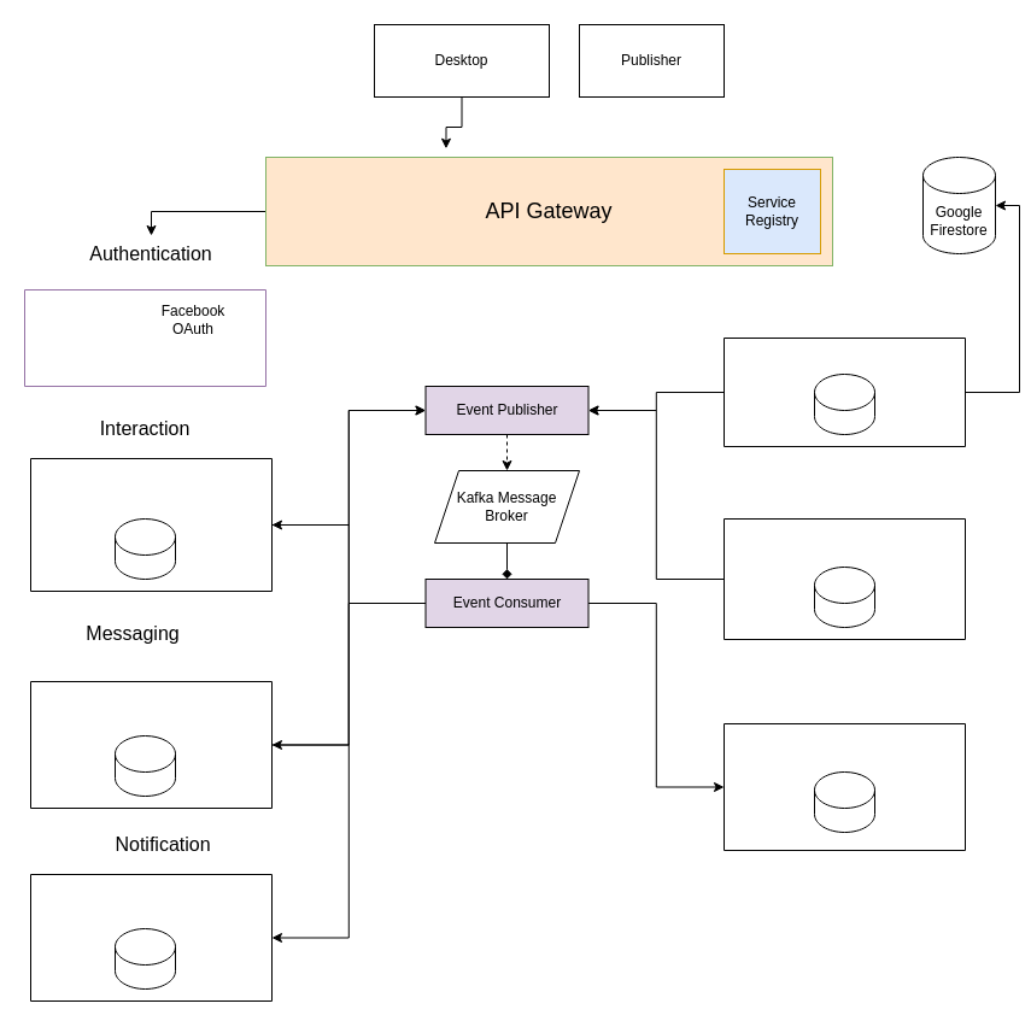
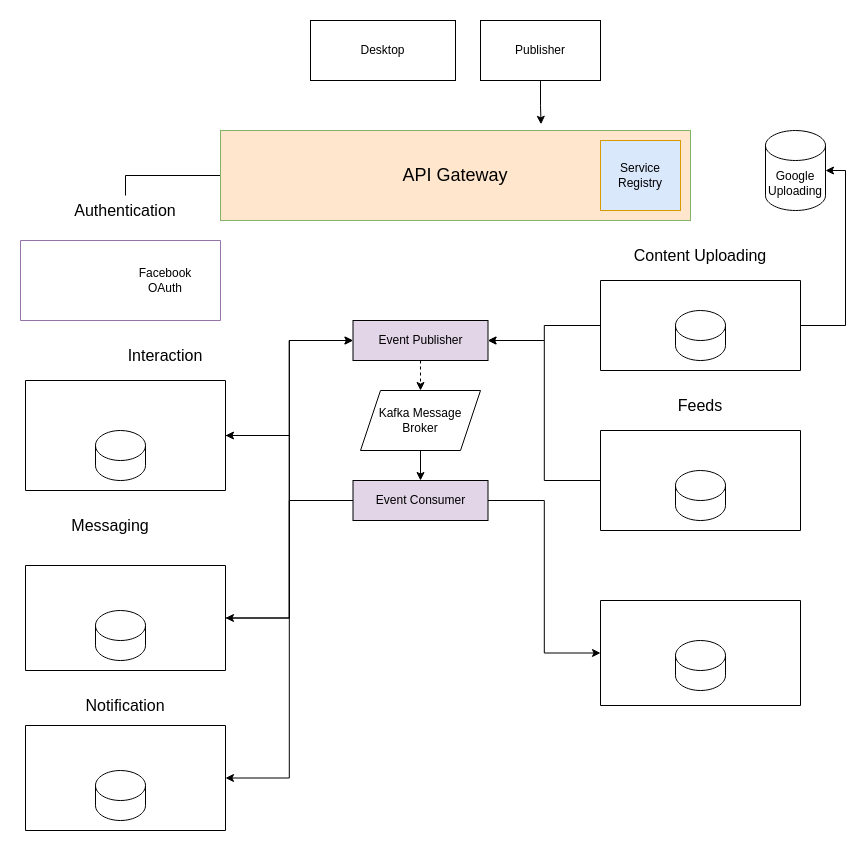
+ <mxCell id="7" style="edgeStyle=orthogonalEdgeStyle;rounded=0;orthogonalLoop=1;jettySize=auto;html=1;exitX=0.5;exitY=1;exitDx=0;exitDy=0;entryX=0.682;entryY=-0.069;entryDx=0;entryDy=0;entryPerimeter=0;" edge="1" parent="1" source="5" target="3"><mxGeometry relative="1" as="geometry" /></mxCell>
- <mxCell id="6" style="edgeStyle=orthogonalEdgeStyle;rounded=0;orthogonalLoop=1;jettySize=auto;html=1;exitX=0.5;exitY=1;exitDx=0;exitDy=0;entryX=0.318;entryY=-0.08;entryDx=0;entryDy=0;entryPerimeter=0;" edge="1" parent="1" source="4" target="3"><mxGeometry relative="1" as="geometry" /></mxCell>
- <mxCell id="42" value="Google Firestore" style="shape=cylinder3;whiteSpace=wrap;html=1;boundedLbl=1;backgroundOutline=1;size=15;" vertex="1" parent="1"><mxGeometry x="765" y="130" width="60" height="80" as="geometry" /></mxCell>
+ <mxCell id="42" value="Google Uploading" style="shape=cylinder3;whiteSpace=wrap;html=1;boundedLbl=1;backgroundOutline=1;size=15;" vertex="1" parent="1"><mxGeometry x="765" y="130" width="60" height="80" as="geometry" /></mxCell>
- <mxCell id="2" style="edgeStyle=orthogonalEdgeStyle;rounded=0;orthogonalLoop=1;jettySize=auto;html=1;exitX=0;exitY=0.5;exitDx=0;exitDy=0;entryX=0.5;entryY=0;entryDx=0;entryDy=0;" edge="1" parent="1" source="3" target="32"><mxGeometry relative="1" as="geometry" /></mxCell>
+ <mxCell id="2" style="edgeStyle=orthogonalEdgeStyle;rounded=0;orthogonalLoop=1;jettySize=auto;html=1;exitX=0;exitY=0.5;exitDx=0;exitDy=0;entryX=0.5;entryY=0;entryDx=0;entryDy=0;endArrow=none;" edge="1" parent="1" source="3" target="32"><mxGeometry relative="1" as="geometry" /></mxCell>
+ <mxCell id="11" value="&lt;font style=&quot;font-size: 16px;&quot;&gt;Content Uploading&lt;/font&gt;" style="text;html=1;strokeColor=none;fillColor=none;align=center;verticalAlign=middle;whiteSpace=wrap;rounded=0;" vertex="1" parent="1"><mxGeometry x="625" y="240" width="150" height="30" as="geometry" /></mxCell>
- <mxCell id="31" value="Facebook OAuth" style="text;html=1;strokeColor=none;fillColor=none;align=center;verticalAlign=middle;whiteSpace=wrap;rounded=0;" vertex="1" parent="30"><mxGeometry x="95" y="10" width="90" height="30" as="geometry" /></mxCell>
+ <mxCell id="31" value="Facebook OAuth" style="text;html=1;strokeColor=none;fillColor=none;align=center;verticalAlign=middle;whiteSpace=wrap;rounded=0;" vertex="1" parent="30"><mxGeometry x="100" y="25" width="90" height="30" as="geometry" /></mxCell>
- <mxCell id="16" value="&lt;font style=&quot;font-size: 16px;&quot;&gt;Interaction&lt;/font&gt;" style="text;html=1;strokeColor=none;fillColor=none;align=center;verticalAlign=middle;whiteSpace=wrap;rounded=0;" vertex="1" parent="1"><mxGeometry x="45" y="340" width="150" height="30" as="geometry" /></mxCell>
+ <mxCell id="16" value="&lt;font style=&quot;font-size: 16px;&quot;&gt;Interaction&lt;/font&gt;" style="text;html=1;strokeColor=none;fillColor=none;align=center;verticalAlign=middle;whiteSpace=wrap;rounded=0;" vertex="1" parent="1"><mxGeometry x="90" y="340" width="150" height="30" as="geometry" /></mxCell>
+ <mxCell id="12" value="&lt;font style=&quot;font-size: 16px;&quot;&gt;Feeds&lt;/font&gt;" style="text;html=1;strokeColor=none;fillColor=none;align=center;verticalAlign=middle;whiteSpace=wrap;rounded=0;" vertex="1" parent="1"><mxGeometry x="625" y="390" width="150" height="30" as="geometry" /></mxCell>
- <mxCell id="33" style="edgeStyle=orthogonalEdgeStyle;rounded=0;orthogonalLoop=1;jettySize=auto;html=1;exitX=0.5;exitY=1;exitDx=0;exitDy=0;entryX=0.5;entryY=0;entryDx=0;entryDy=0;endArrow=diamond;" edge="1" parent="1" source="34" target="41"><mxGeometry relative="1" as="geometry" /></mxCell>
+ <mxCell id="33" style="edgeStyle=orthogonalEdgeStyle;rounded=0;orthogonalLoop=1;jettySize=auto;html=1;exitX=0.5;exitY=1;exitDx=0;exitDy=0;entryX=0.5;entryY=0;entryDx=0;entryDy=0;" edge="1" parent="1" source="34" target="41"><mxGeometry relative="1" as="geometry" /></mxCell>
- <mxCell id="23" value="&lt;font style=&quot;font-size: 16px;&quot;&gt;Notification&lt;/font&gt;" style="text;html=1;strokeColor=none;fillColor=none;align=center;verticalAlign=middle;whiteSpace=wrap;rounded=0;" vertex="1" parent="1"><mxGeometry x="60" y="685" width="150" height="30" as="geometry" /></mxCell>
+ <mxCell id="23" value="&lt;font style=&quot;font-size: 16px;&quot;&gt;Notification&lt;/font&gt;" style="text;html=1;strokeColor=none;fillColor=none;align=center;verticalAlign=middle;whiteSpace=wrap;rounded=0;" vertex="1" parent="1"><mxGeometry x="50" y="690" width="150" height="30" as="geometry" /></mxCell>
